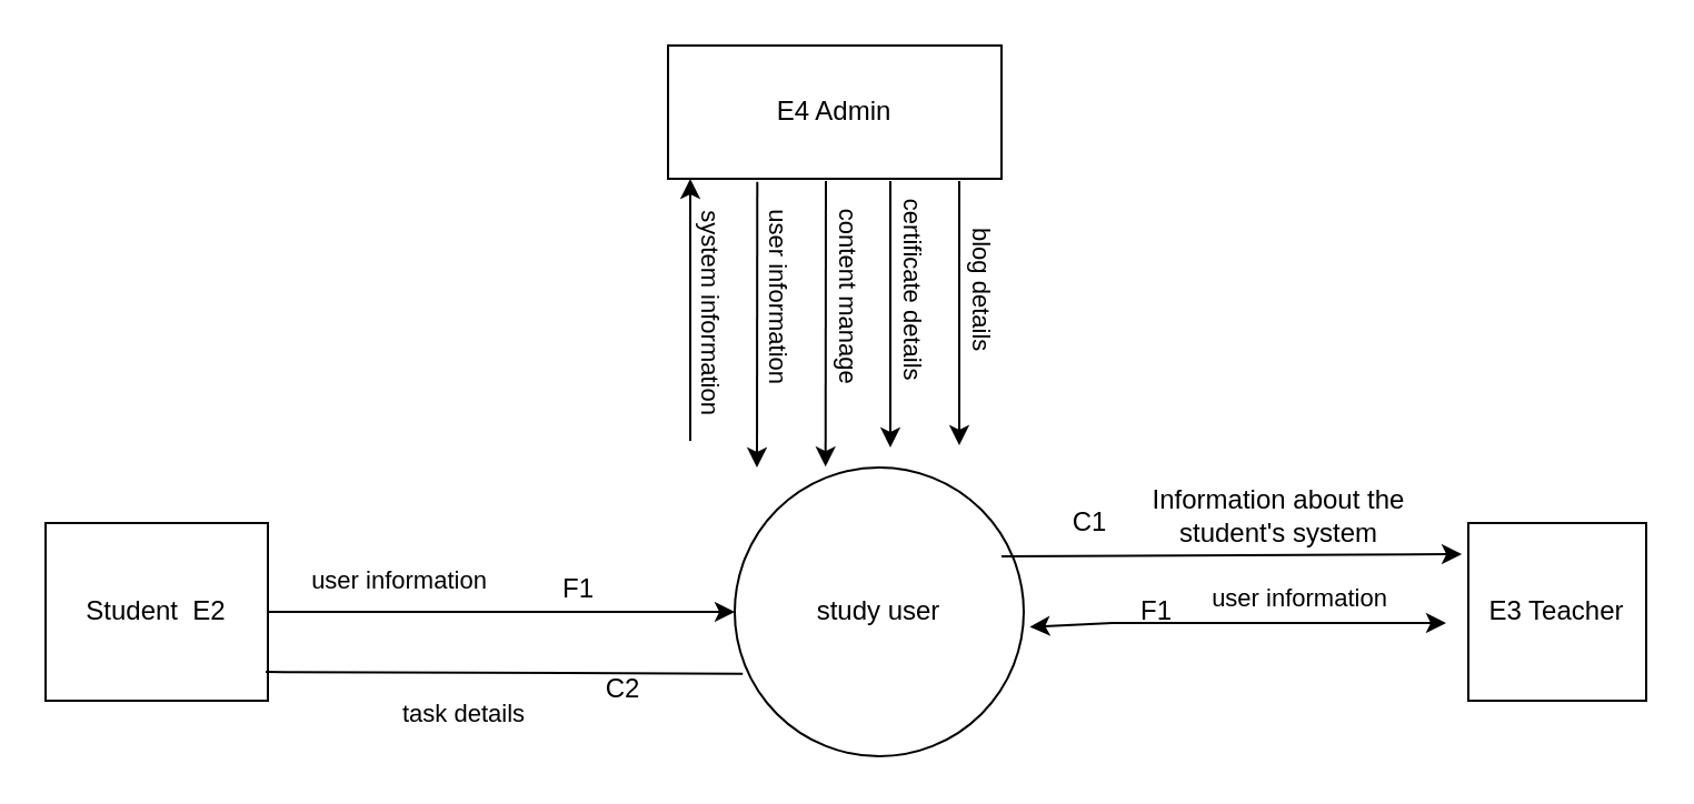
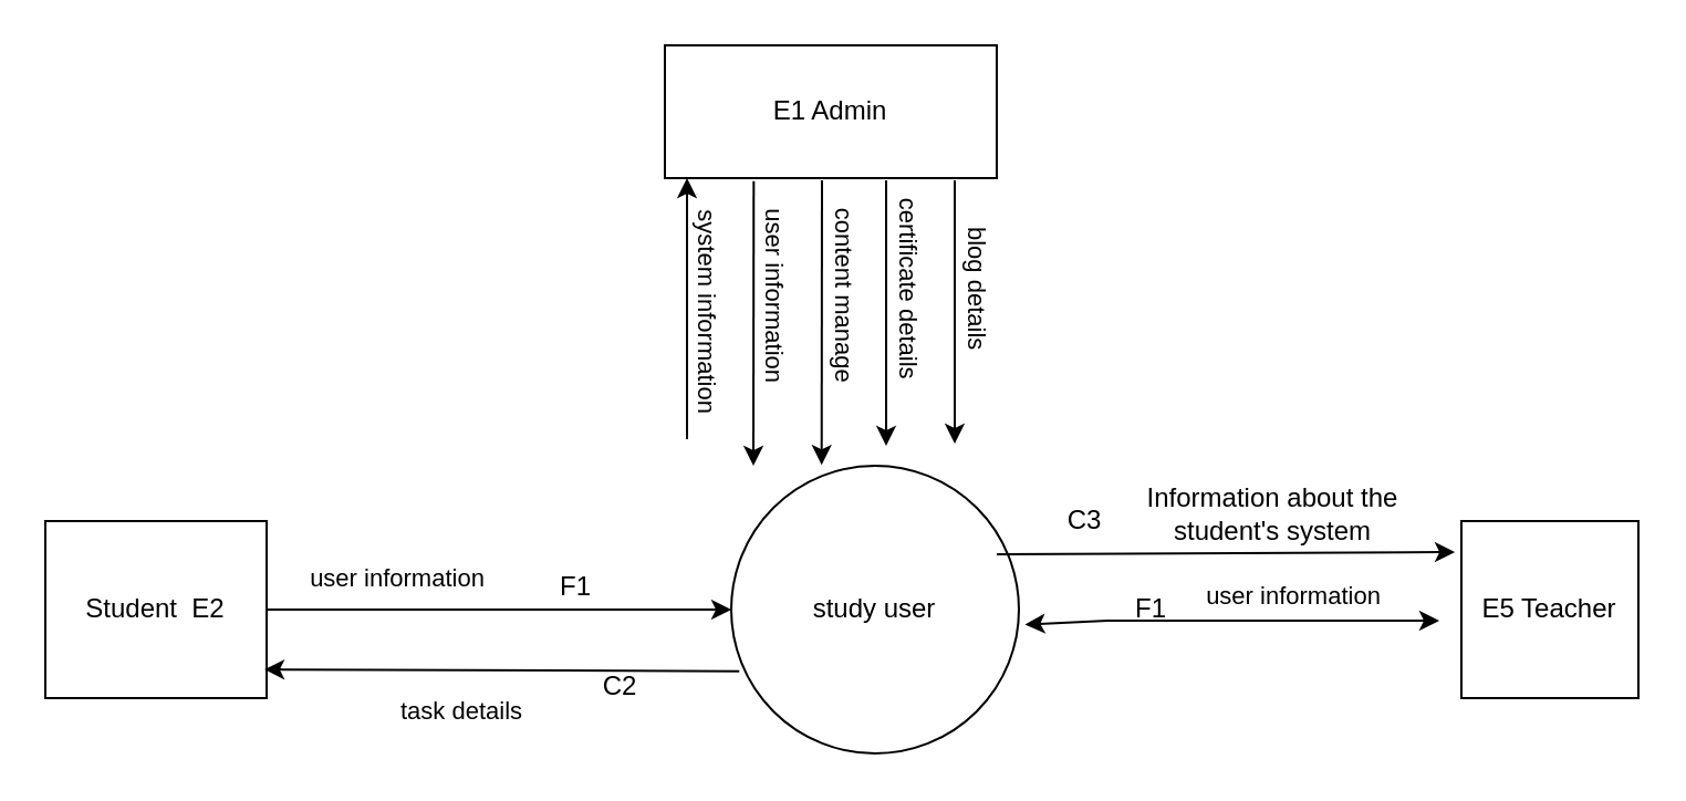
- <mxCell id="27" value="E4 Admin" style="rounded=0;whiteSpace=wrap;html=1;" parent="1" vertex="1"><mxGeometry x="300" y="20" width="150" height="60" as="geometry" /></mxCell>
+ <mxCell id="27" value="E1 Admin" style="rounded=0;whiteSpace=wrap;html=1;" parent="1" vertex="1"><mxGeometry x="300" y="20" width="150" height="60" as="geometry" /></mxCell>
- <mxCell id="14" value="C1" style="text;html=1;strokeColor=none;fillColor=none;align=center;verticalAlign=middle;whiteSpace=wrap;rounded=0;" parent="1" vertex="1"><mxGeometry x="460" y="220" width="60" height="30" as="geometry" /></mxCell>
+ <mxCell id="14" value="C3" style="text;html=1;strokeColor=none;fillColor=none;align=center;verticalAlign=middle;whiteSpace=wrap;rounded=0;" parent="1" vertex="1"><mxGeometry x="460" y="220" width="60" height="30" as="geometry" /></mxCell>
- <mxCell id="4" value="E3 Teacher" style="whiteSpace=wrap;html=1;aspect=fixed;" parent="1" vertex="1"><mxGeometry x="660" y="235" width="80" height="80" as="geometry" /></mxCell>
+ <mxCell id="4" value="E5 Teacher" style="whiteSpace=wrap;html=1;aspect=fixed;" parent="1" vertex="1"><mxGeometry x="660" y="235" width="80" height="80" as="geometry" /></mxCell>
- <mxCell id="9" value="" style="endArrow=none;html=1;entryX=0.99;entryY=0.838;entryDx=0;entryDy=0;entryPerimeter=0;exitX=0.028;exitY=0.714;exitDx=0;exitDy=0;exitPerimeter=0;" parent="1" source="2" target="3" edge="1"><mxGeometry width="50" height="50" relative="1" as="geometry"><mxPoint x="340" y="330" as="sourcePoint" /><mxPoint x="390" y="280" as="targetPoint" /></mxGeometry></mxCell>
+ <mxCell id="9" value="" style="endArrow=classic;html=1;entryX=0.99;entryY=0.838;entryDx=0;entryDy=0;entryPerimeter=0;exitX=0.028;exitY=0.714;exitDx=0;exitDy=0;exitPerimeter=0;" parent="1" source="2" target="3" edge="1"><mxGeometry width="50" height="50" relative="1" as="geometry"><mxPoint x="340" y="330" as="sourcePoint" /><mxPoint x="390" y="280" as="targetPoint" /></mxGeometry></mxCell>
